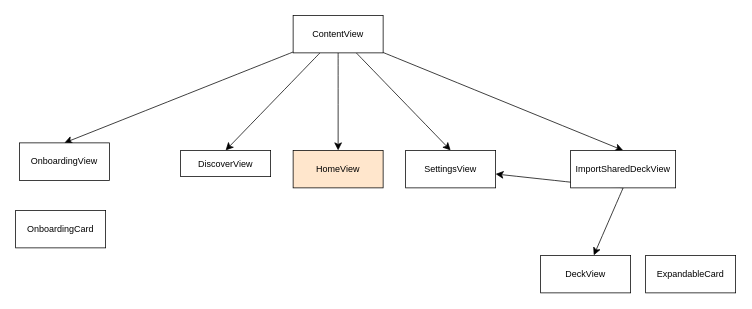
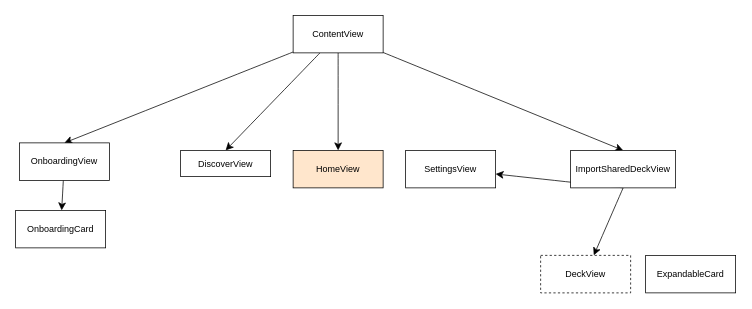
- <mxCell id="2" value="" style="edgeStyle=none;curved=1;rounded=0;orthogonalLoop=1;jettySize=auto;html=1;fontSize=12;startSize=8;endSize=8;entryX=0.5;entryY=0;entryDx=0;entryDy=0;" edge="1" parent="1" source="7" target="8"><mxGeometry relative="1" as="geometry" /></mxCell>
+ <mxCell id="14" value="" style="edgeStyle=none;curved=1;rounded=0;orthogonalLoop=1;jettySize=auto;html=1;fontSize=12;startSize=8;endSize=8;" edge="1" parent="1" source="15" target="16"><mxGeometry relative="1" as="geometry" /></mxCell>
- <mxCell id="17" value="DeckView" style="whiteSpace=wrap;html=1;rounded=0;" vertex="1" parent="1"><mxGeometry x="720" y="340" width="120" height="50" as="geometry" /></mxCell>
+ <mxCell id="17" value="DeckView" style="whiteSpace=wrap;html=1;rounded=0;dashed=1;" vertex="1" parent="1"><mxGeometry x="720" y="340" width="120" height="50" as="geometry" /></mxCell>
